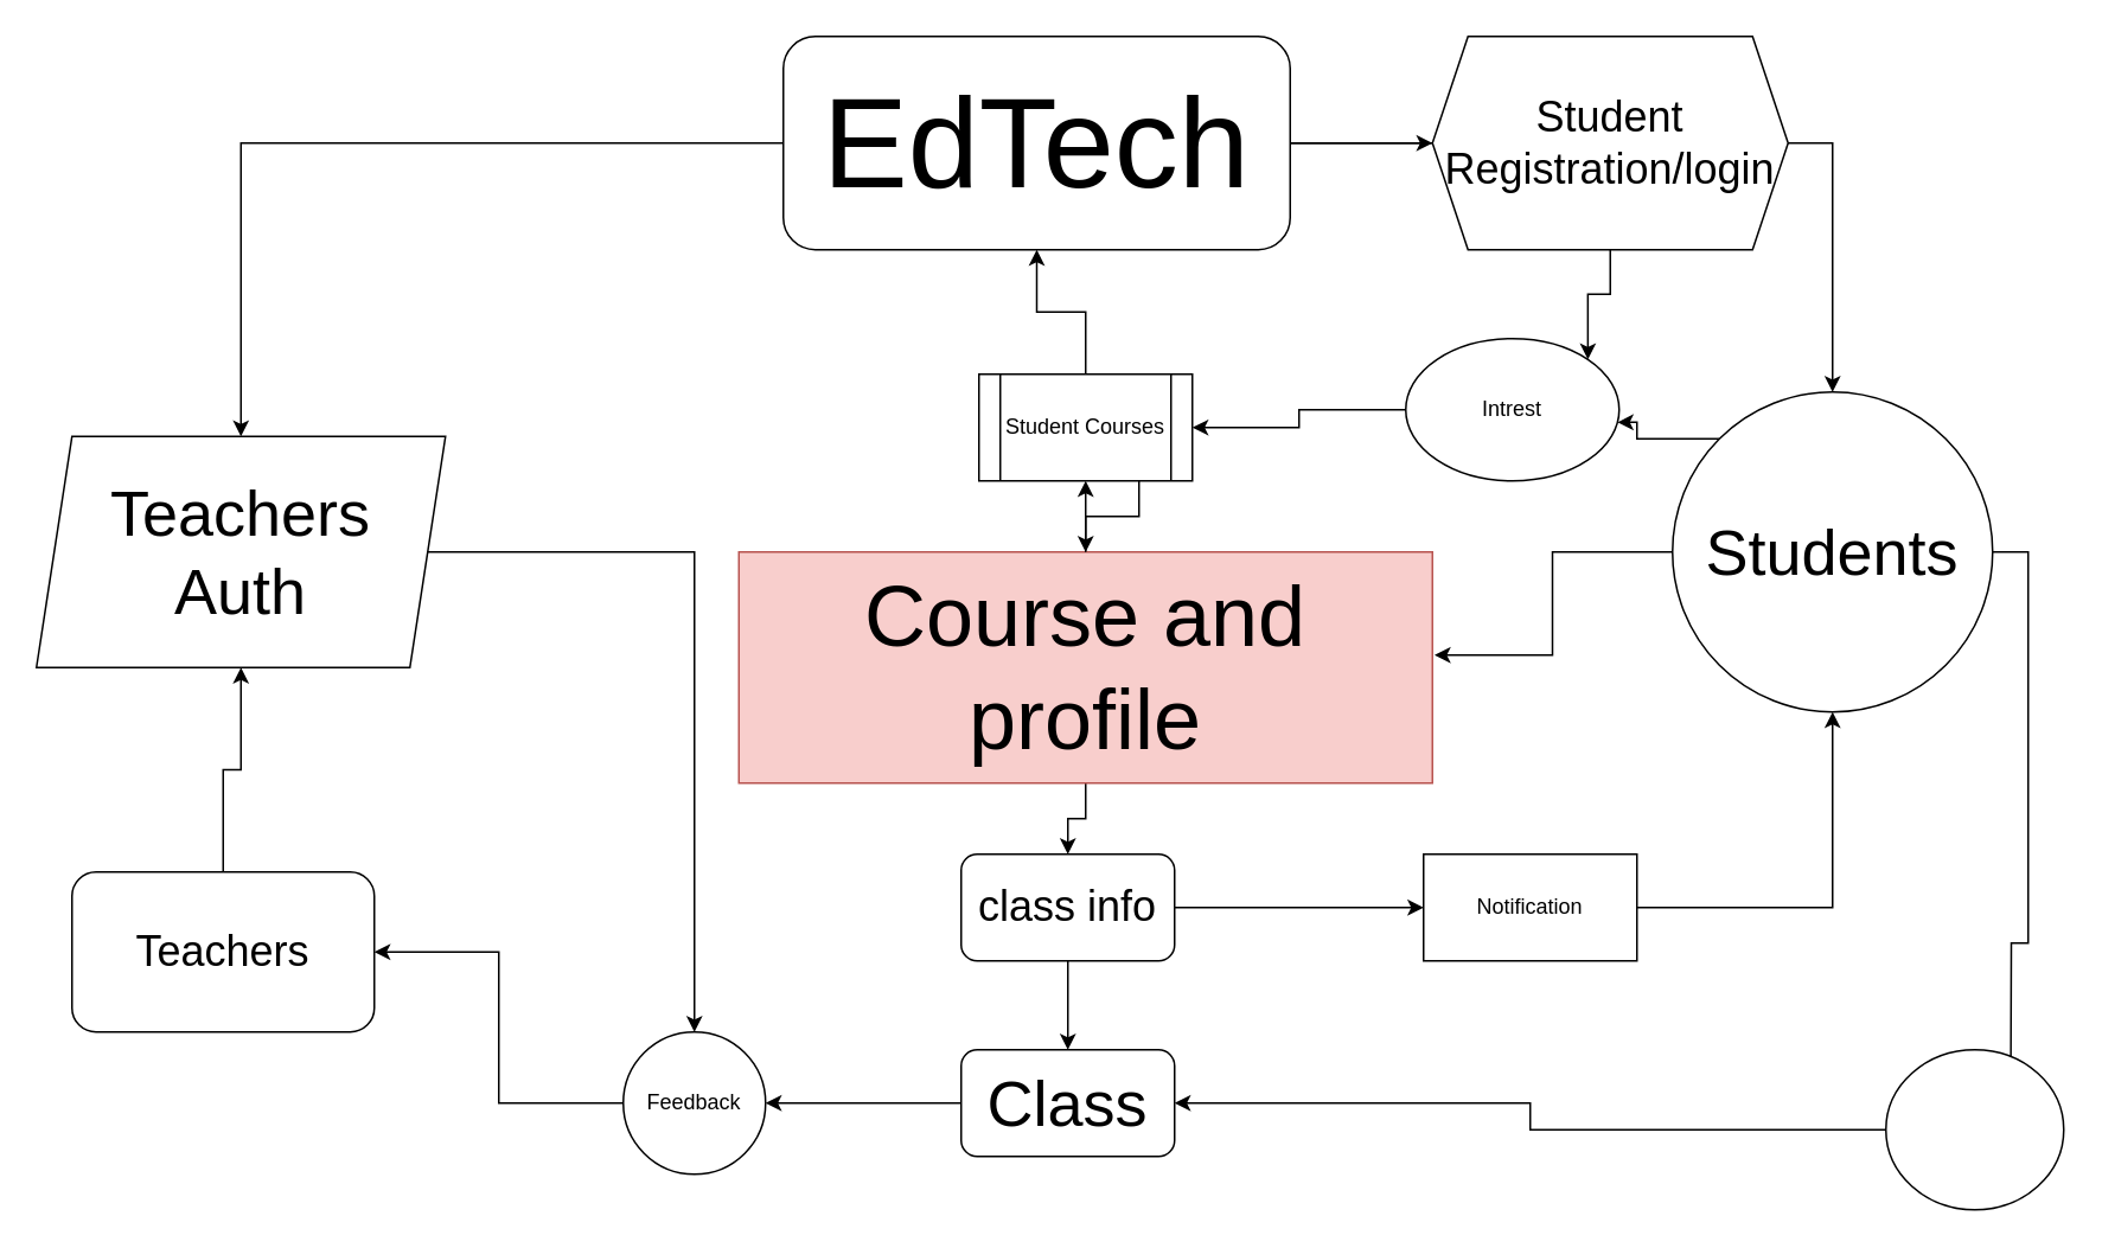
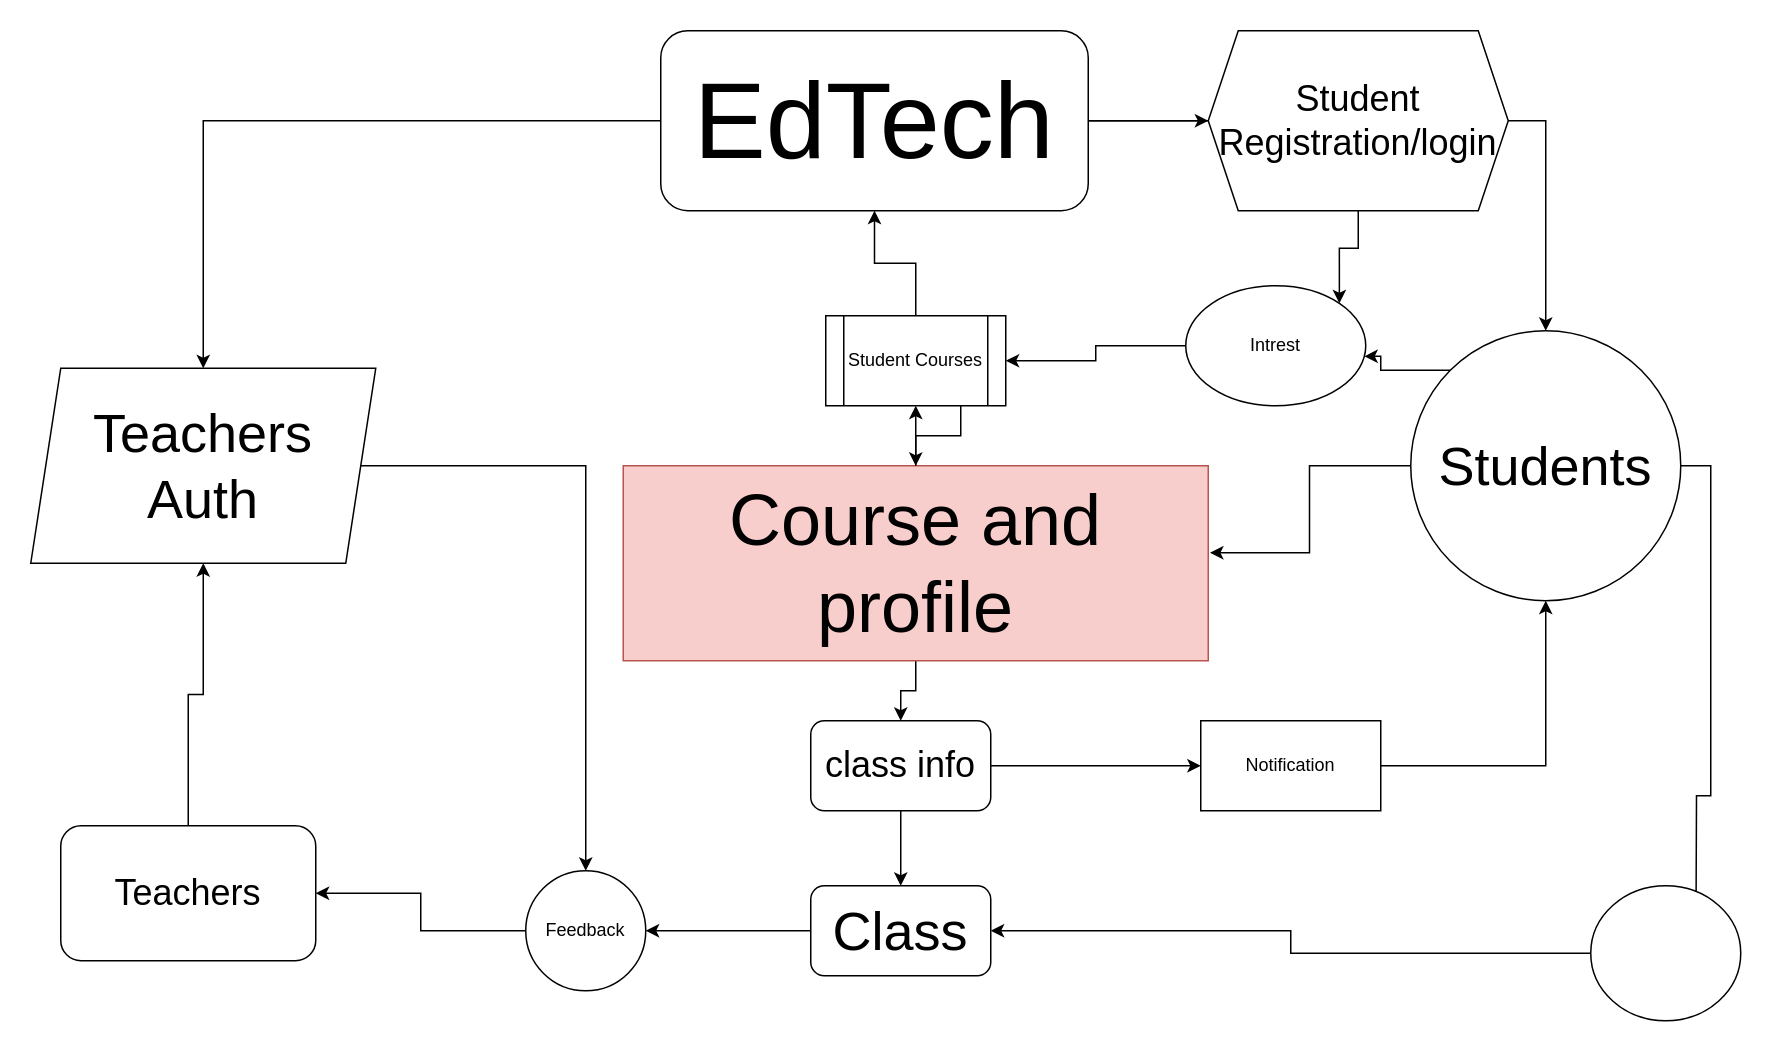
- <mxCell id="18" value="&lt;font style=&quot;font-size: 24px&quot;&gt;Teachers&lt;/font&gt;" style="rounded=1;whiteSpace=wrap;html=1;" vertex="1" parent="1"><mxGeometry x="40" y="490" width="170" height="90" as="geometry" /></mxCell>
+ <mxCell id="18" value="&lt;font style=&quot;font-size: 24px&quot;&gt;Teachers&lt;/font&gt;" style="rounded=1;whiteSpace=wrap;html=1;" vertex="1" parent="1"><mxGeometry x="40" y="550" width="170" height="90" as="geometry" /></mxCell>
